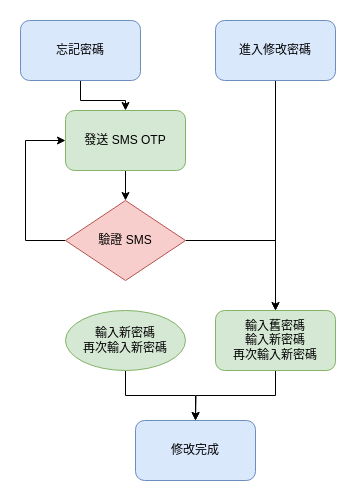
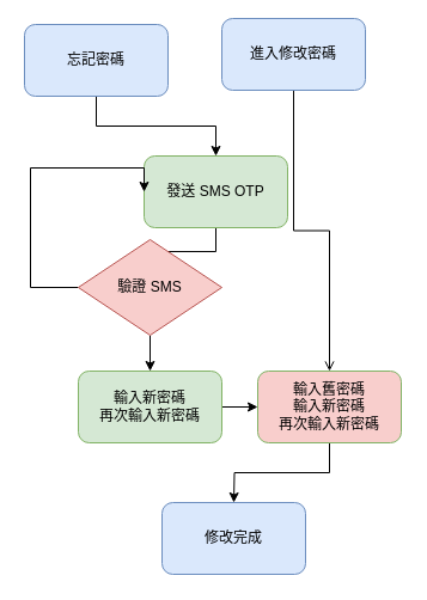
- <mxCell id="13" value="進入修改密碼" style="rounded=1;whiteSpace=wrap;html=1;fillColor=#dae8fc;strokeColor=#6c8ebf;" vertex="1" parent="1"><mxGeometry x="215" y="20" width="120" height="60" as="geometry" /></mxCell>
+ <mxCell id="13" value="進入修改密碼" style="rounded=1;whiteSpace=wrap;html=1;fillColor=#dae8fc;strokeColor=#6c8ebf;" vertex="1" parent="1"><mxGeometry x="185" y="15" width="120" height="60" as="geometry" /></mxCell>
- <mxCell id="5" value="發送 SMS OTP" style="rounded=1;whiteSpace=wrap;html=1;fillColor=#d5e8d4;strokeColor=#82b366;" vertex="1" parent="1"><mxGeometry x="65" y="110" width="120" height="60" as="geometry" /></mxCell>
+ <mxCell id="5" value="發送 SMS OTP" style="rounded=1;whiteSpace=wrap;html=1;fillColor=#d5e8d4;strokeColor=#82b366;" vertex="1" parent="1"><mxGeometry x="120" y="130" width="120" height="60" as="geometry" /></mxCell>
- <mxCell id="7" value="" style="edgeStyle=orthogonalEdgeStyle;rounded=0;orthogonalLoop=1;jettySize=auto;html=1;" edge="1" parent="1" source="8" target="15"><mxGeometry relative="1" as="geometry" /></mxCell>
+ <mxCell id="7" value="" style="edgeStyle=orthogonalEdgeStyle;rounded=0;orthogonalLoop=1;jettySize=auto;html=1;" edge="1" parent="1" source="8" target="10"><mxGeometry relative="1" as="geometry" /></mxCell>
- <mxCell id="10" value="輸入新密碼&lt;br&gt;再次輸入新密碼" style="ellipse;whiteSpace=wrap;html=1;fillColor=#d5e8d4;strokeColor=#82b366;" vertex="1" parent="1"><mxGeometry x="65" y="310" width="120" height="60" as="geometry" /></mxCell>
+ <mxCell id="10" value="輸入新密碼&lt;br&gt;再次輸入新密碼" style="rounded=1;whiteSpace=wrap;html=1;fillColor=#d5e8d4;strokeColor=#82b366;" vertex="1" parent="1"><mxGeometry x="65" y="310" width="120" height="60" as="geometry" /></mxCell>
- <mxCell id="15" value="輸入舊密碼&lt;br&gt;輸入新密碼&lt;br&gt;再次輸入新密碼" style="rounded=1;whiteSpace=wrap;html=1;fillColor=#d5e8d4;strokeColor=#82b366;" vertex="1" parent="1"><mxGeometry x="215" y="310" width="120" height="60" as="geometry" /></mxCell>
+ <mxCell id="15" value="輸入舊密碼&lt;br&gt;輸入新密碼&lt;br&gt;再次輸入新密碼" style="rounded=1;whiteSpace=wrap;html=1;fillColor=#f8cecc;strokeColor=#82b366;" vertex="1" parent="1"><mxGeometry x="215" y="310" width="120" height="60" as="geometry" /></mxCell>
- <mxCell id="9" value="" style="edgeStyle=orthogonalEdgeStyle;rounded=0;orthogonalLoop=1;jettySize=auto;html=1;" edge="1" parent="1" source="10" target="11"><mxGeometry relative="1" as="geometry" /></mxCell>
+ <mxCell id="9" value="" style="edgeStyle=orthogonalEdgeStyle;rounded=0;orthogonalLoop=1;jettySize=auto;html=1;" edge="1" parent="1" source="10" target="15"><mxGeometry relative="1" as="geometry" /></mxCell>
